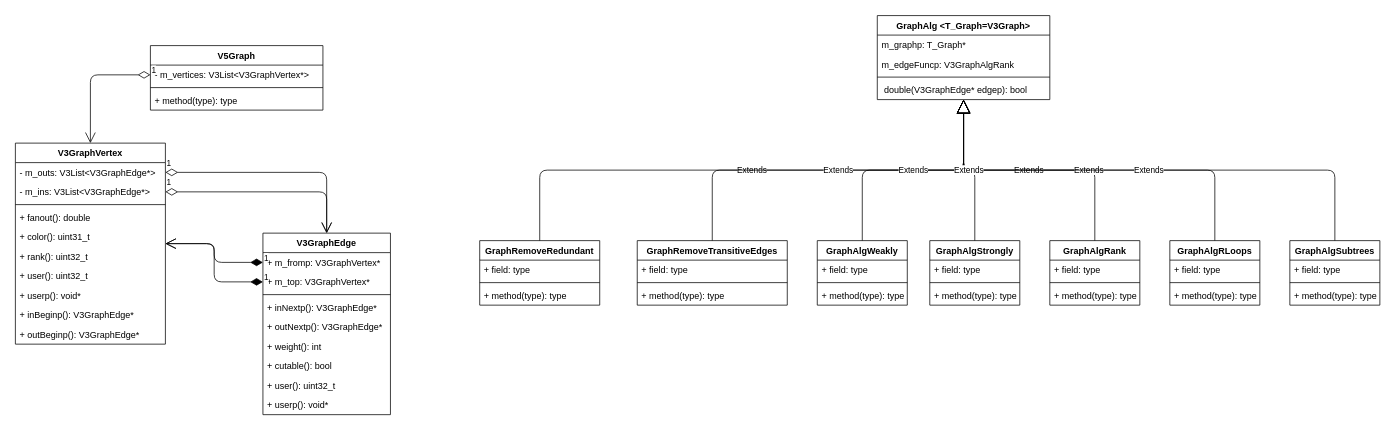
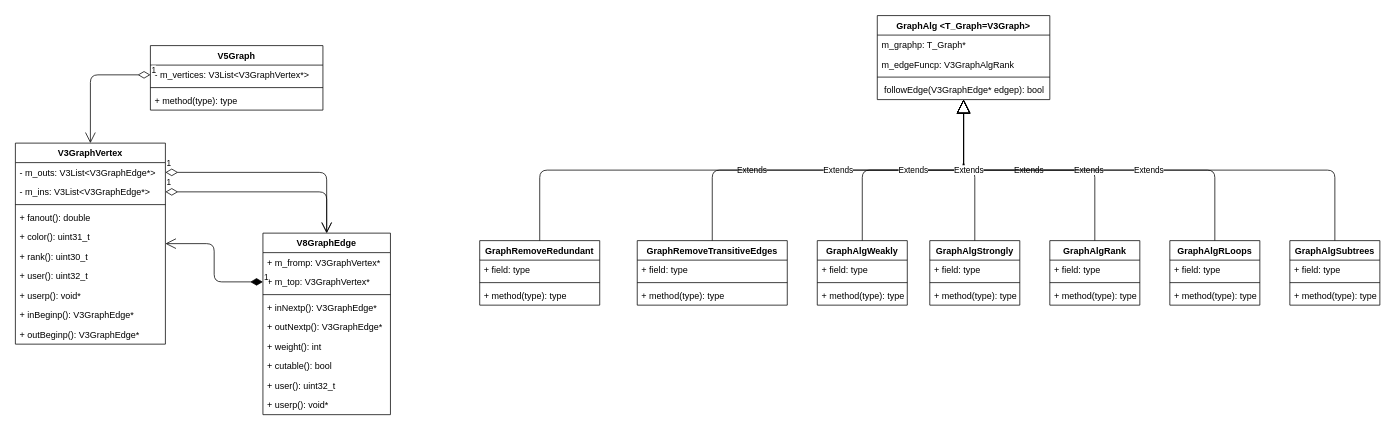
- <mxCell id="36" value=" double(V3GraphEdge* edgep): bool" style="text;strokeColor=none;fillColor=none;align=left;verticalAlign=top;spacingLeft=4;spacingRight=4;overflow=hidden;rotatable=0;points=[[0,0.5],[1,0.5]];portConstraint=eastwest;" vertex="1" parent="32"><mxGeometry y="86" width="230" height="26" as="geometry" /></mxCell>
+ <mxCell id="36" value=" followEdge(V3GraphEdge* edgep): bool" style="text;strokeColor=none;fillColor=none;align=left;verticalAlign=top;spacingLeft=4;spacingRight=4;overflow=hidden;rotatable=0;points=[[0,0.5],[1,0.5]];portConstraint=eastwest;" vertex="1" parent="32"><mxGeometry y="86" width="230" height="26" as="geometry" /></mxCell>
- <mxCell id="17" value="V3GraphEdge" style="swimlane;fontStyle=1;align=center;verticalAlign=top;childLayout=stackLayout;horizontal=1;startSize=26;horizontalStack=0;resizeParent=1;resizeParentMax=0;resizeLast=0;collapsible=1;marginBottom=0;" vertex="1" parent="1"><mxGeometry x="350" y="310" width="170" height="242" as="geometry" /></mxCell>
+ <mxCell id="17" value="V8GraphEdge" style="swimlane;fontStyle=1;align=center;verticalAlign=top;childLayout=stackLayout;horizontal=1;startSize=26;horizontalStack=0;resizeParent=1;resizeParentMax=0;resizeLast=0;collapsible=1;marginBottom=0;" vertex="1" parent="1"><mxGeometry x="350" y="310" width="170" height="242" as="geometry" /></mxCell>
- <mxCell id="12" value="+ rank(): uint32_t" style="text;strokeColor=none;fillColor=none;align=left;verticalAlign=top;spacingLeft=4;spacingRight=4;overflow=hidden;rotatable=0;points=[[0,0.5],[1,0.5]];portConstraint=eastwest;" vertex="1" parent="6"><mxGeometry y="138" width="200" height="26" as="geometry" /></mxCell>
+ <mxCell id="12" value="+ rank(): uint30_t" style="text;strokeColor=none;fillColor=none;align=left;verticalAlign=top;spacingLeft=4;spacingRight=4;overflow=hidden;rotatable=0;points=[[0,0.5],[1,0.5]];portConstraint=eastwest;" vertex="1" parent="6"><mxGeometry y="138" width="200" height="26" as="geometry" /></mxCell>
- <mxCell id="30" value="1" style="endArrow=open;html=1;endSize=12;startArrow=diamondThin;startSize=14;startFill=1;edgeStyle=orthogonalEdgeStyle;align=left;verticalAlign=bottom;exitX=0;exitY=0.5;exitDx=0;exitDy=0;" edge="1" parent="1" source="18" target="6"><mxGeometry x="-1" y="3" relative="1" as="geometry"><mxPoint x="330" y="660" as="sourcePoint" /><mxPoint x="490" y="660" as="targetPoint" /></mxGeometry></mxCell>
